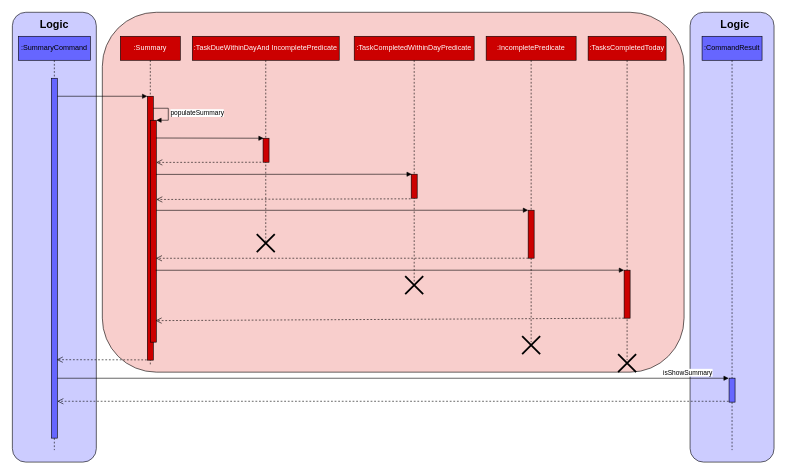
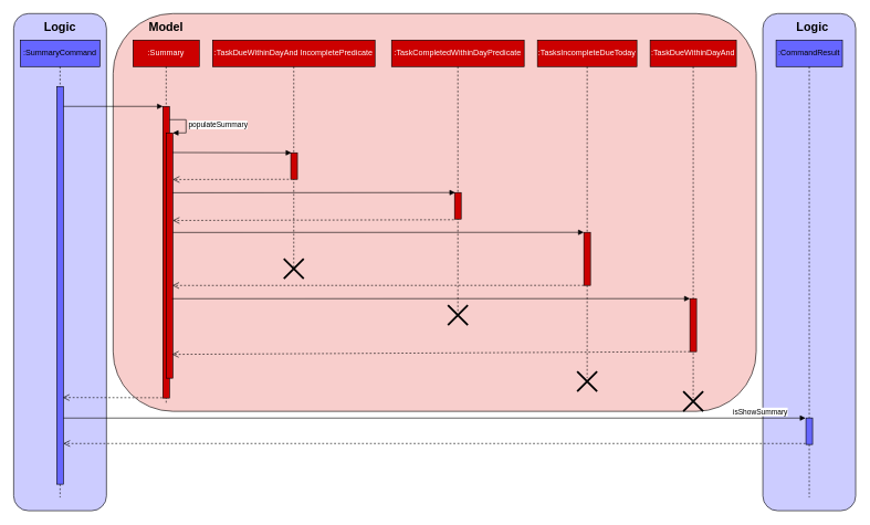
+ <mxCell id="36" value="&lt;b&gt;&lt;font style=&quot;font-size: 18px&quot;&gt;Model&lt;/font&gt;&lt;/b&gt;" style="text;html=1;strokeColor=none;fillColor=none;align=center;verticalAlign=middle;whiteSpace=wrap;rounded=0;" parent="1" vertex="1"><mxGeometry x="230" y="30" width="40" height="20" as="geometry" /></mxCell>
- <mxCell id="16" value="&lt;font color=&quot;#ffffff&quot;&gt;:IncompletePredicate&lt;/font&gt;" style="shape=umlLifeline;perimeter=lifelinePerimeter;whiteSpace=wrap;html=1;container=1;collapsible=0;recursiveResize=0;outlineConnect=0;fillColor=#CC0000;" parent="1" vertex="1"><mxGeometry x="810" y="60" width="150" height="510" as="geometry" /></mxCell>
+ <mxCell id="16" value="&lt;font color=&quot;#ffffff&quot;&gt;:TasksIncompleteDueToday&lt;/font&gt;" style="shape=umlLifeline;perimeter=lifelinePerimeter;whiteSpace=wrap;html=1;container=1;collapsible=0;recursiveResize=0;outlineConnect=0;fillColor=#CC0000;" parent="1" vertex="1"><mxGeometry x="810" y="60" width="150" height="510" as="geometry" /></mxCell>
- <mxCell id="19" value="&lt;font color=&quot;#ffffff&quot;&gt;:TasksCompletedToday&lt;/font&gt;" style="shape=umlLifeline;perimeter=lifelinePerimeter;whiteSpace=wrap;html=1;container=1;collapsible=0;recursiveResize=0;outlineConnect=0;fillColor=#CC0000;" parent="1" vertex="1"><mxGeometry x="980" y="60" width="130" height="540" as="geometry" /></mxCell>
+ <mxCell id="19" value="&lt;font color=&quot;#ffffff&quot;&gt;:TaskDueWithinDayAnd&lt;/font&gt;" style="shape=umlLifeline;perimeter=lifelinePerimeter;whiteSpace=wrap;html=1;container=1;collapsible=0;recursiveResize=0;outlineConnect=0;fillColor=#CC0000;" parent="1" vertex="1"><mxGeometry x="980" y="60" width="130" height="540" as="geometry" /></mxCell>
